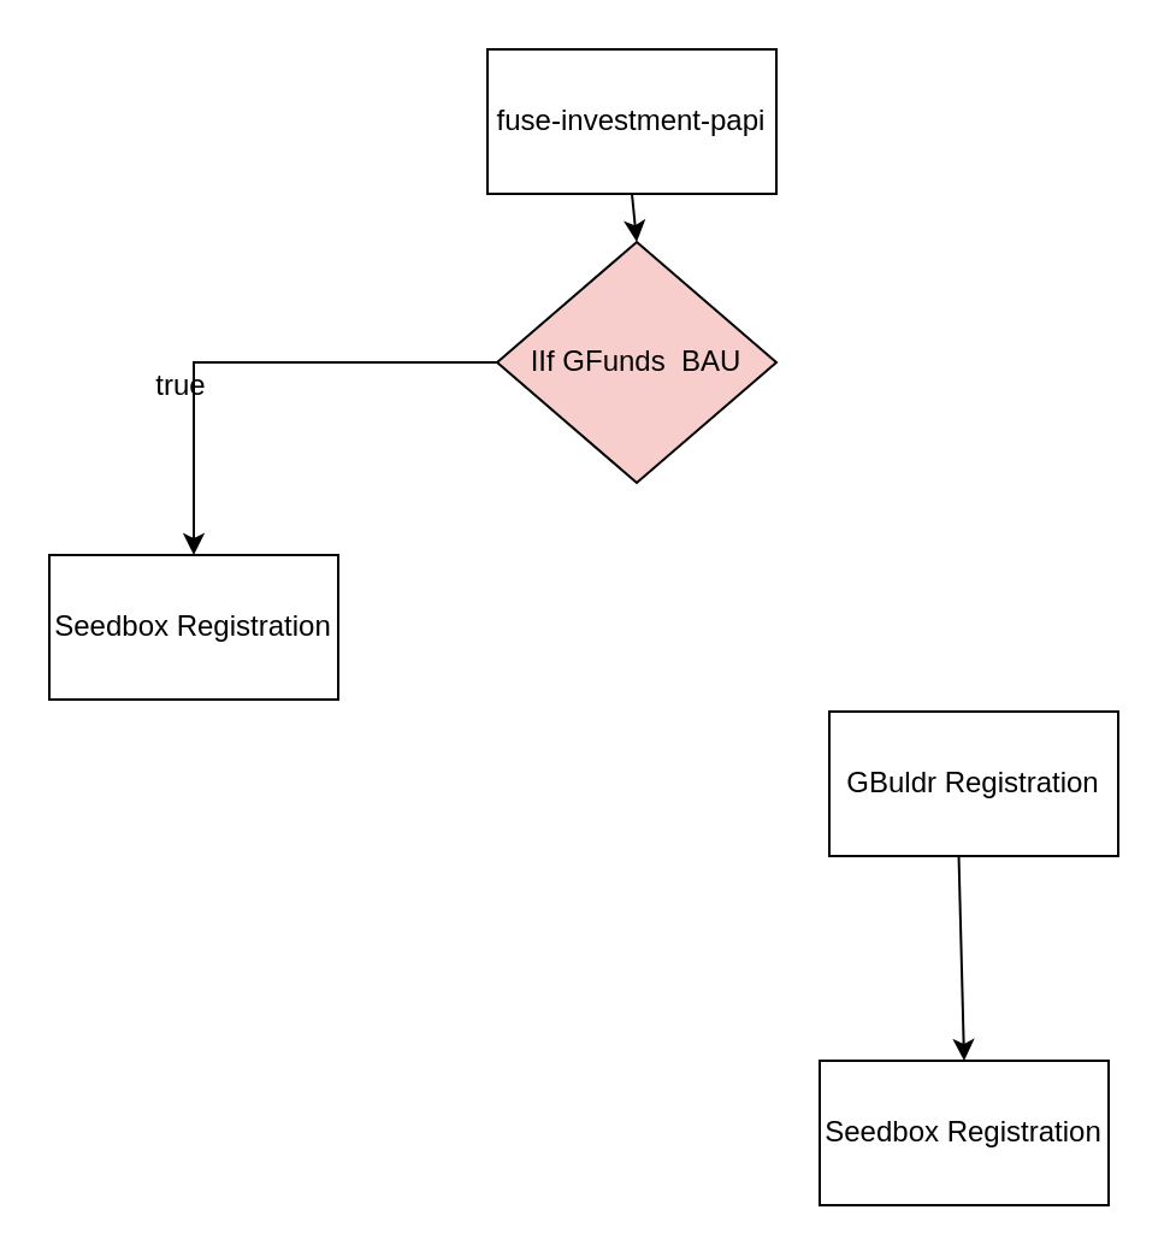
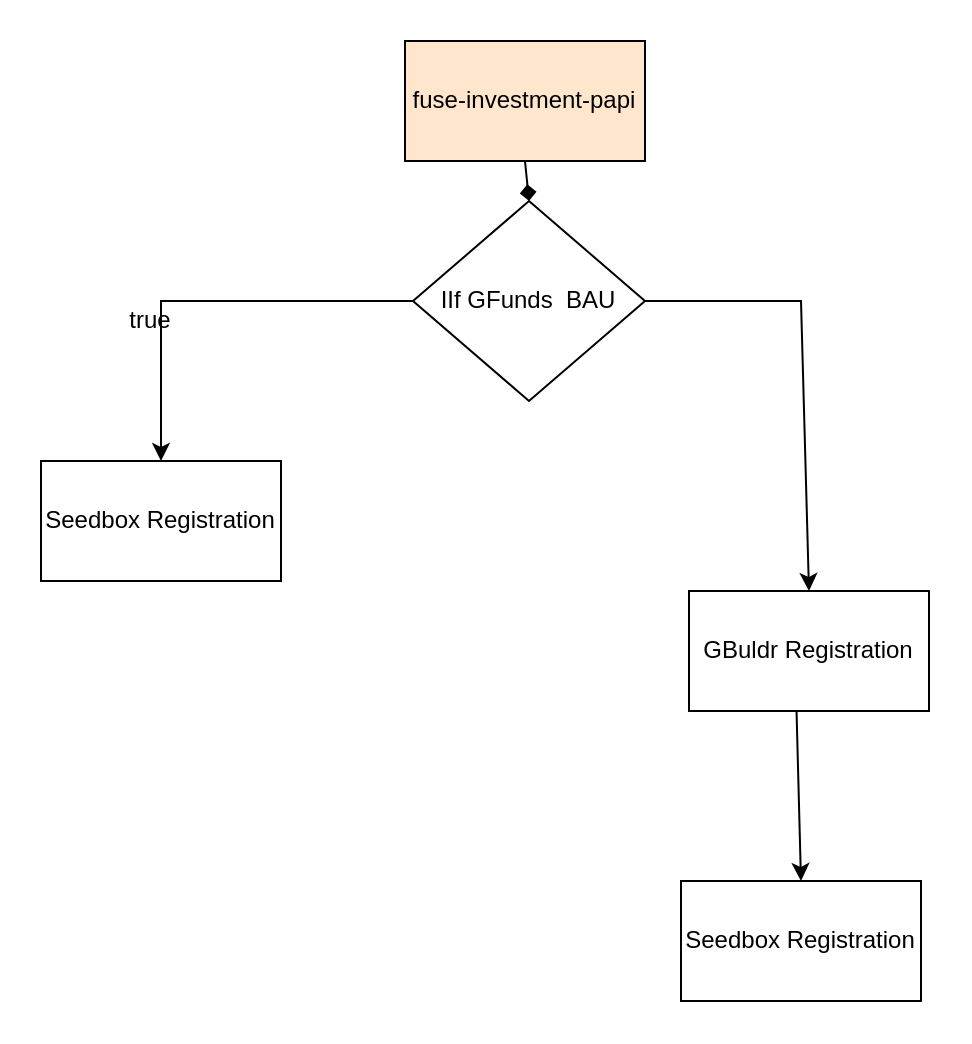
- <mxCell id="2" value="fuse-investment-papi" style="rounded=0;whiteSpace=wrap;html=1;" vertex="1" parent="1"><mxGeometry x="202" y="20" width="120" height="60" as="geometry" /></mxCell>
+ <mxCell id="2" value="fuse-investment-papi" style="rounded=0;whiteSpace=wrap;html=1;fillColor=#ffe6cc;" vertex="1" parent="1"><mxGeometry x="202" y="20" width="120" height="60" as="geometry" /></mxCell>
- <mxCell id="10" value="" style="endArrow=classic;html=1;rounded=0;entryX=0.5;entryY=0;entryDx=0;entryDy=0;exitX=0.5;exitY=1;exitDx=0;exitDy=0;" edge="1" parent="1" source="2" target="9"><mxGeometry width="50" height="50" relative="1" as="geometry"><mxPoint x="260" y="520" as="sourcePoint" /><mxPoint x="310" y="470" as="targetPoint" /></mxGeometry></mxCell>
+ <mxCell id="10" value="" style="endArrow=diamond;html=1;rounded=0;entryX=0.5;entryY=0;entryDx=0;entryDy=0;exitX=0.5;exitY=1;exitDx=0;exitDy=0;" edge="1" parent="1" source="2" target="9"><mxGeometry width="50" height="50" relative="1" as="geometry"><mxPoint x="260" y="520" as="sourcePoint" /><mxPoint x="310" y="470" as="targetPoint" /></mxGeometry></mxCell>
- <mxCell id="9" value="IIf GFunds&amp;nbsp; BAU" style="rhombus;whiteSpace=wrap;html=1;fillColor=#f8cecc;" vertex="1" parent="1"><mxGeometry x="206" y="100" width="116" height="100" as="geometry" /></mxCell>
+ <mxCell id="9" value="IIf GFunds&amp;nbsp; BAU" style="rhombus;whiteSpace=wrap;html=1;" vertex="1" parent="1"><mxGeometry x="206" y="100" width="116" height="100" as="geometry" /></mxCell>
+ <mxCell id="5" value="" style="endArrow=classic;html=1;rounded=0;entryX=0.5;entryY=0;entryDx=0;entryDy=0;exitX=1;exitY=0.5;exitDx=0;exitDy=0;" edge="1" parent="1" source="9" target="4"><mxGeometry width="50" height="50" relative="1" as="geometry"><mxPoint x="370" y="240" as="sourcePoint" /><mxPoint x="420" y="190" as="targetPoint" /><Array as="points"><mxPoint x="400" y="150" /></Array></mxGeometry></mxCell>
